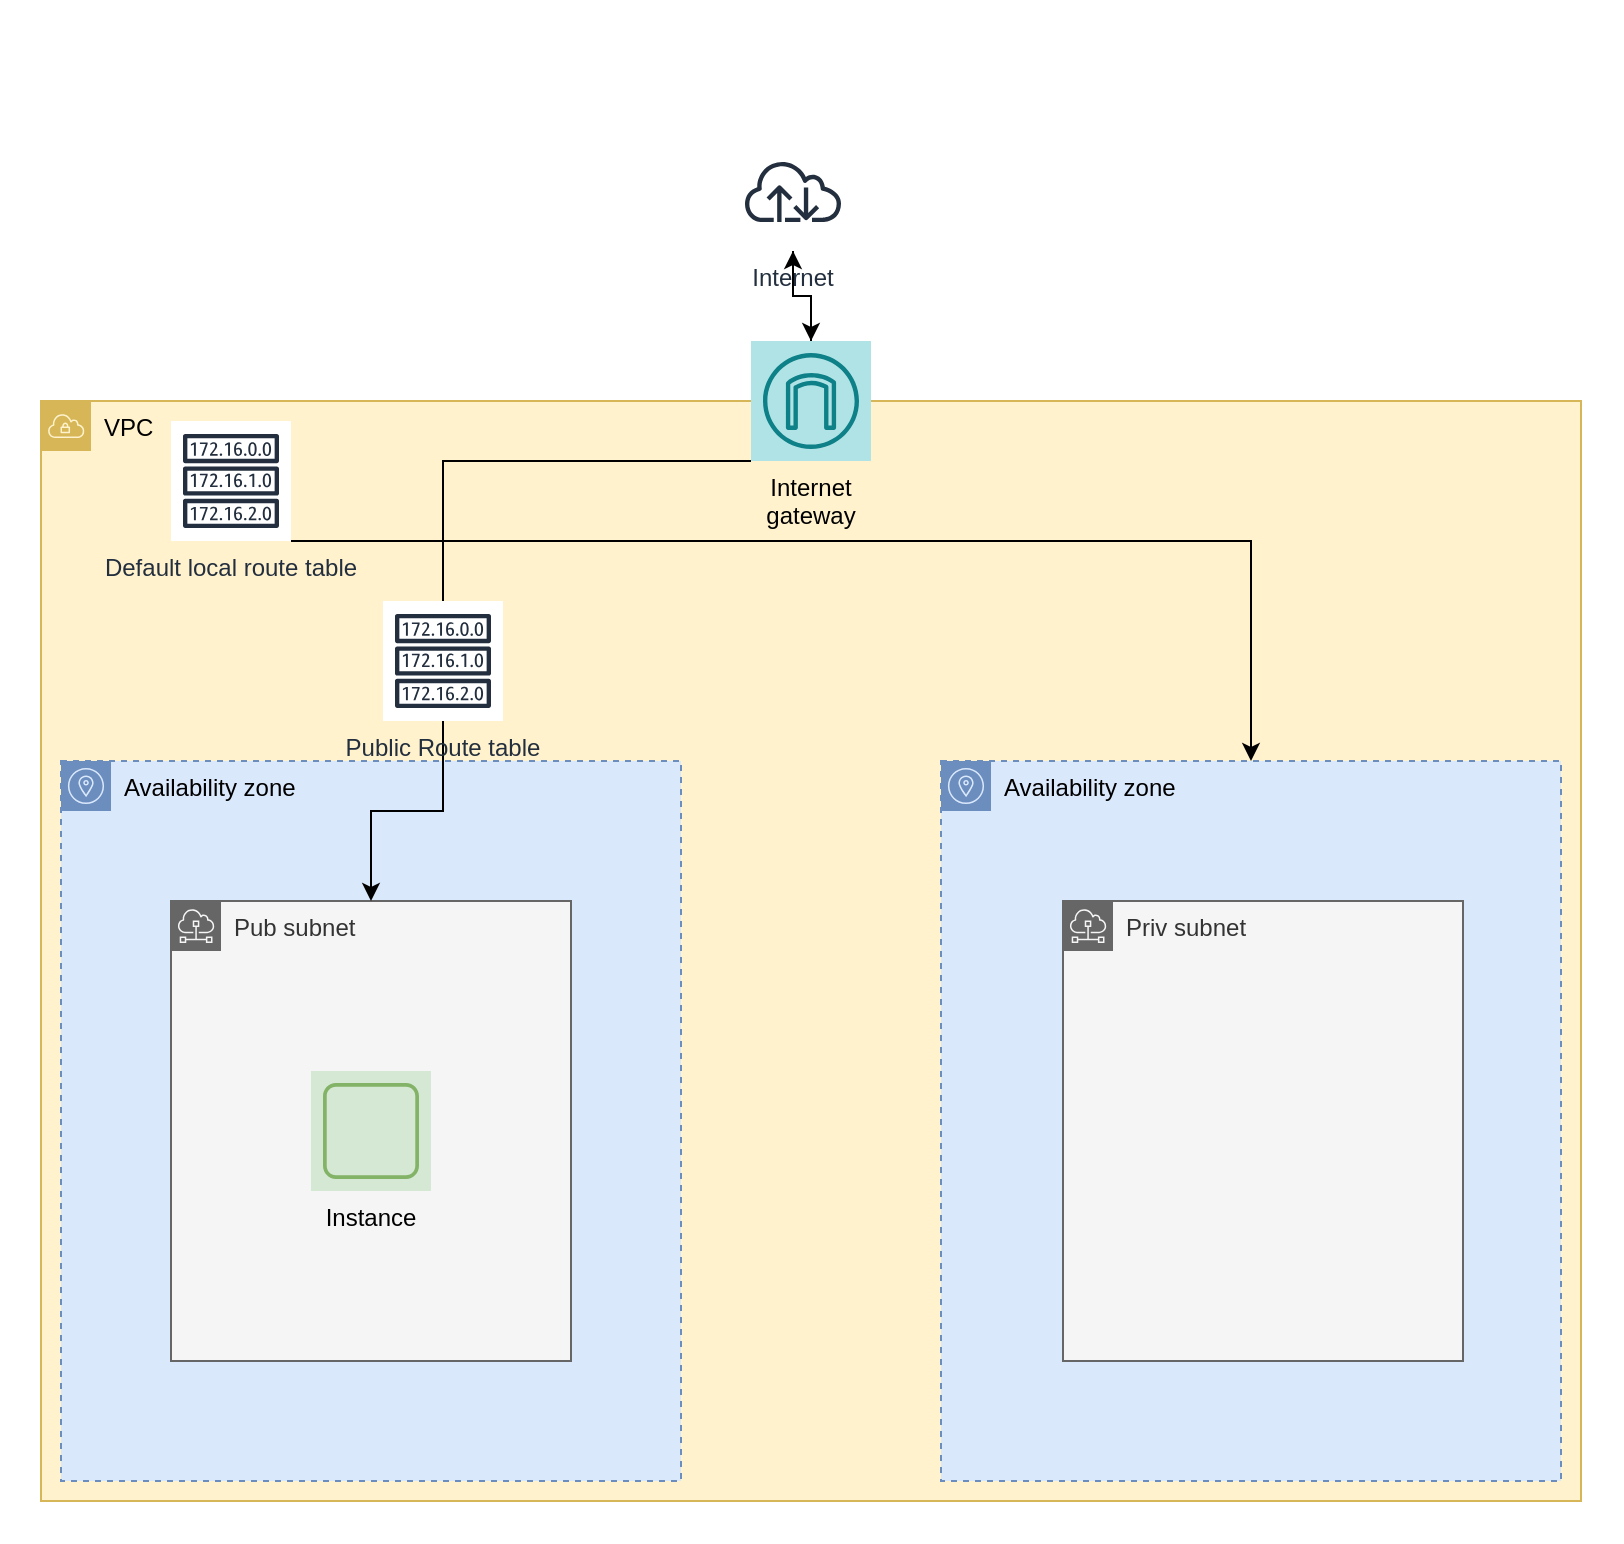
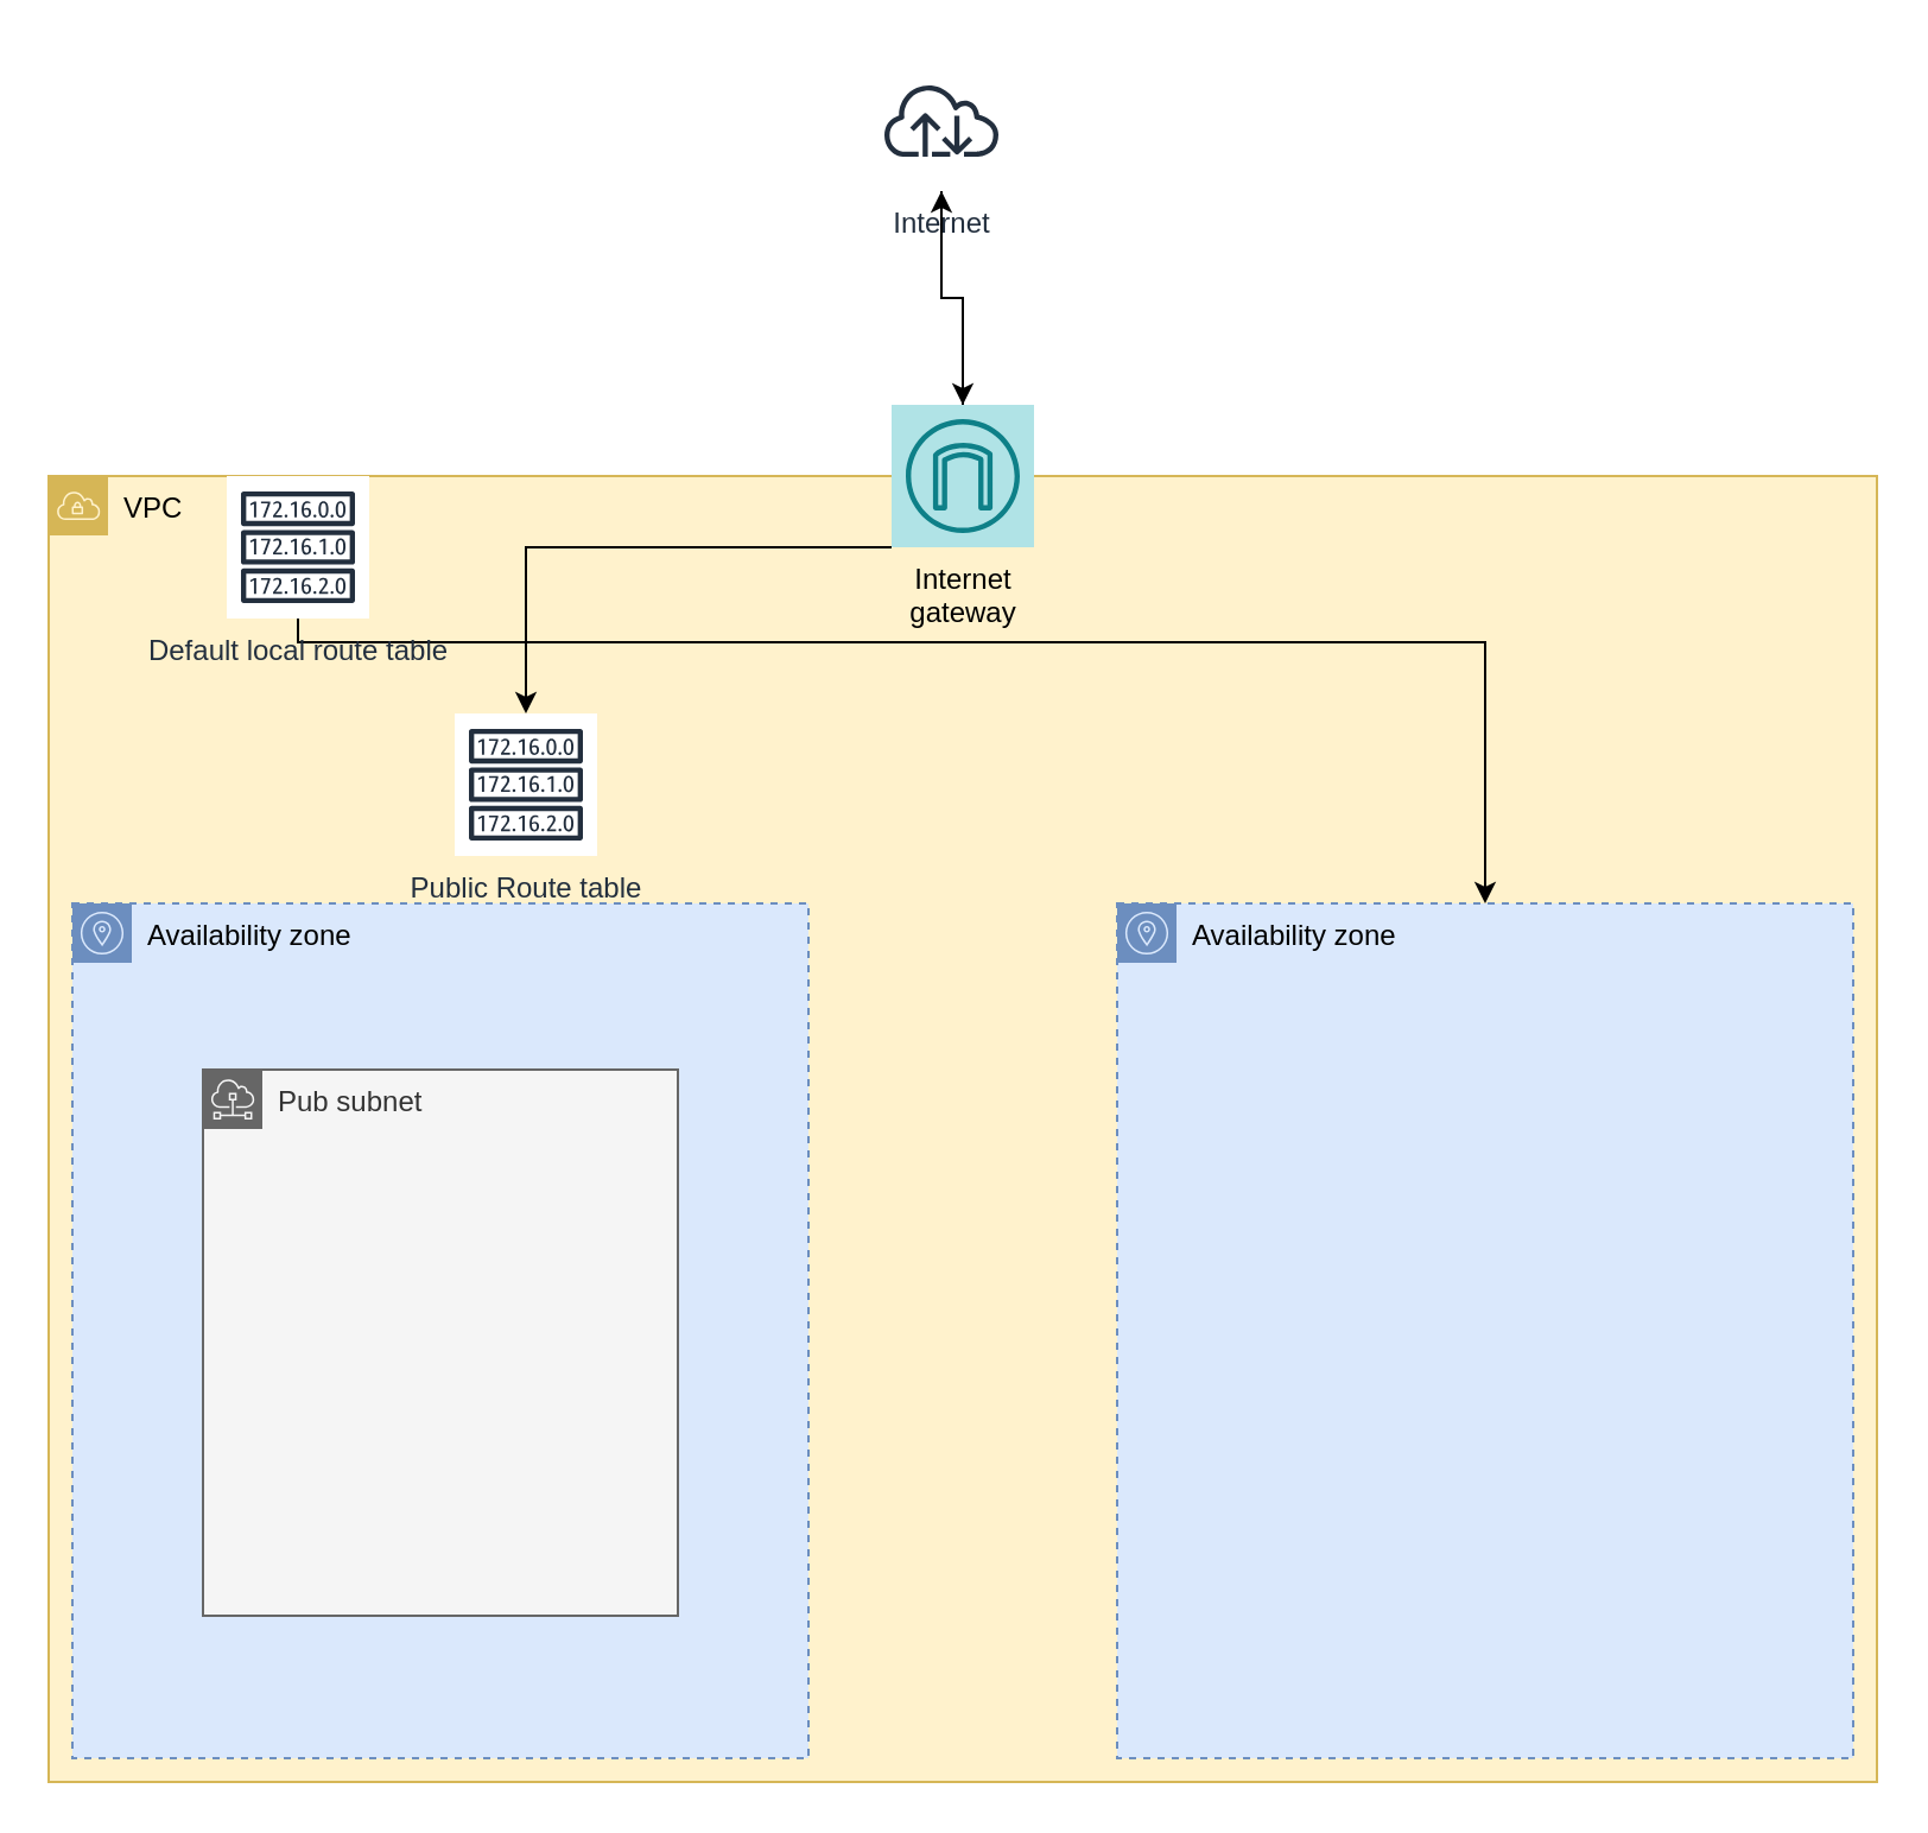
- <mxCell id="4" value="Internet" style="sketch=0;outlineConnect=0;fontColor=#232F3E;gradientColor=none;strokeColor=#232F3E;fillColor=#ffffff;dashed=0;verticalLabelPosition=bottom;verticalAlign=top;align=center;html=1;fontSize=12;fontStyle=0;aspect=fixed;shape=mxgraph.aws4.resourceIcon;resIcon=mxgraph.aws4.internet;" vertex="1" parent="1"><mxGeometry x="366" y="65" width="60" height="60" as="geometry" /></mxCell>
+ <mxCell id="4" value="Internet" style="sketch=0;outlineConnect=0;fontColor=#232F3E;gradientColor=none;strokeColor=#232F3E;fillColor=#ffffff;dashed=0;verticalLabelPosition=bottom;verticalAlign=top;align=center;html=1;fontSize=12;fontStyle=0;aspect=fixed;shape=mxgraph.aws4.resourceIcon;resIcon=mxgraph.aws4.internet;" vertex="1" parent="1"><mxGeometry x="366" y="20" width="60" height="60" as="geometry" /></mxCell>
- <mxCell id="16" value="Default local route table" style="sketch=0;outlineConnect=0;fontColor=#232F3E;gradientColor=none;strokeColor=#232F3E;fillColor=#ffffff;dashed=0;verticalLabelPosition=bottom;verticalAlign=top;align=center;html=1;fontSize=12;fontStyle=0;aspect=fixed;shape=mxgraph.aws4.resourceIcon;resIcon=mxgraph.aws4.route_table;" vertex="1" parent="1"><mxGeometry x="85" y="210" width="60" height="60" as="geometry" /></mxCell>
+ <mxCell id="16" value="Default local route table" style="sketch=0;outlineConnect=0;fontColor=#232F3E;gradientColor=none;strokeColor=#232F3E;fillColor=#ffffff;dashed=0;verticalLabelPosition=bottom;verticalAlign=top;align=center;html=1;fontSize=12;fontStyle=0;aspect=fixed;shape=mxgraph.aws4.resourceIcon;resIcon=mxgraph.aws4.route_table;" vertex="1" parent="1"><mxGeometry x="95" y="200" width="60" height="60" as="geometry" /></mxCell>
- <mxCell id="10" style="edgeStyle=orthogonalEdgeStyle;rounded=0;orthogonalLoop=1;jettySize=auto;html=1;endArrow=none;" edge="1" parent="1" source="12" target="14"><mxGeometry relative="1" as="geometry"><Array as="points"><mxPoint x="221" y="230" /></Array></mxGeometry></mxCell>
+ <mxCell id="10" style="edgeStyle=orthogonalEdgeStyle;rounded=0;orthogonalLoop=1;jettySize=auto;html=1;" edge="1" parent="1" source="12" target="14"><mxGeometry relative="1" as="geometry"><Array as="points"><mxPoint x="221" y="230" /></Array></mxGeometry></mxCell>
- <mxCell id="13" style="edgeStyle=orthogonalEdgeStyle;rounded=0;orthogonalLoop=1;jettySize=auto;html=1;" edge="1" parent="1" source="14" target="7"><mxGeometry relative="1" as="geometry" /></mxCell>
- <mxCell id="9" value="Instance" style="sketch=0;outlineConnect=0;strokeColor=#82b366;fillColor=#d5e8d4;dashed=0;verticalLabelPosition=bottom;verticalAlign=top;align=center;html=1;fontSize=12;fontStyle=0;aspect=fixed;shape=mxgraph.aws4.resourceIcon;resIcon=mxgraph.aws4.instance;" vertex="1" parent="1"><mxGeometry x="155" y="535" width="60" height="60" as="geometry" /></mxCell>
- <mxCell id="8" value="Priv subnet" style="sketch=0;outlineConnect=0;html=1;whiteSpace=wrap;fontSize=12;fontStyle=0;shape=mxgraph.aws4.group;grIcon=mxgraph.aws4.group_subnet;strokeColor=#666666;fillColor=#f5f5f5;verticalAlign=top;align=left;spacingLeft=30;fontColor=#333333;dashed=0;" vertex="1" parent="1"><mxGeometry x="531" y="450" width="200" height="230" as="geometry" /></mxCell>
